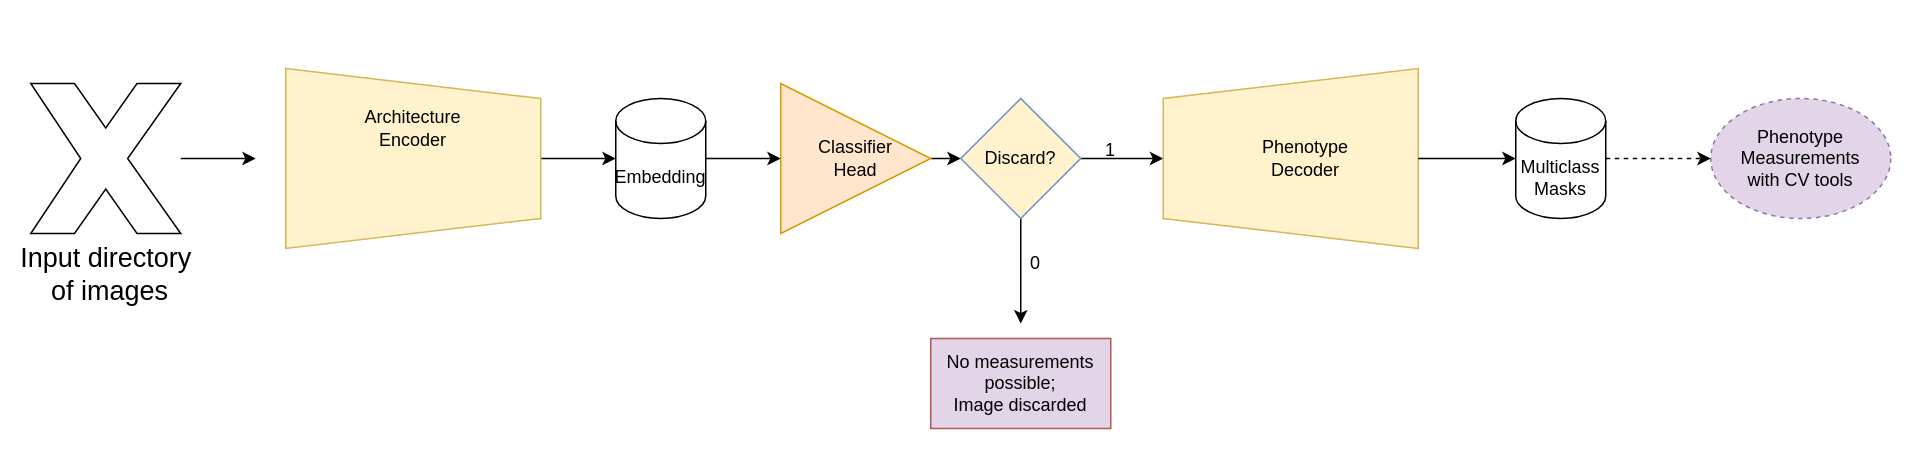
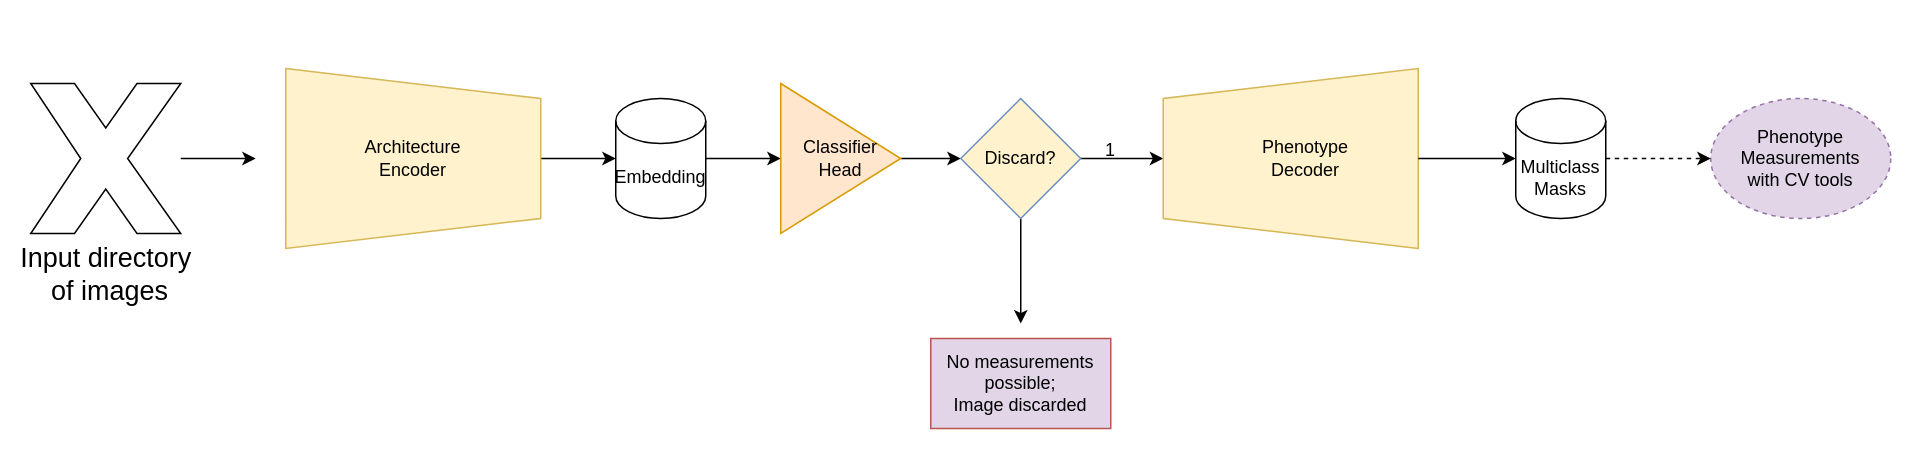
- <mxCell id="6" value="&lt;div&gt;Architecture Encoder &lt;br&gt;&lt;/div&gt;" style="text;html=1;align=center;verticalAlign=middle;whiteSpace=wrap;rounded=0;" parent="1" vertex="1"><mxGeometry x="245" y="70" width="60" height="30" as="geometry" /></mxCell>
+ <mxCell id="6" value="&lt;div&gt;Architecture Encoder &lt;br&gt;&lt;/div&gt;" style="text;html=1;align=center;verticalAlign=middle;whiteSpace=wrap;rounded=0;" parent="1" vertex="1"><mxGeometry x="245" y="90" width="60" height="30" as="geometry" /></mxCell>
- <mxCell id="10" value="&lt;div&gt;Classifier&lt;/div&gt;&lt;div&gt;Head&lt;/div&gt;" style="triangle;whiteSpace=wrap;html=1;fillColor=#ffe6cc;strokeColor=#d79b00;" parent="1" vertex="1"><mxGeometry x="520" y="55" width="100" height="100" as="geometry" /></mxCell>
+ <mxCell id="10" value="&lt;div&gt;Classifier&lt;/div&gt;&lt;div&gt;Head&lt;/div&gt;" style="triangle;whiteSpace=wrap;html=1;fillColor=#ffe6cc;strokeColor=#d79b00;" parent="1" vertex="1"><mxGeometry x="520" y="55" width="80" height="100" as="geometry" /></mxCell>
- <mxCell id="17" value="0" style="text;html=1;align=center;verticalAlign=middle;whiteSpace=wrap;rounded=0;" parent="1" vertex="1"><mxGeometry x="660" y="160" width="60" height="30" as="geometry" /></mxCell>
